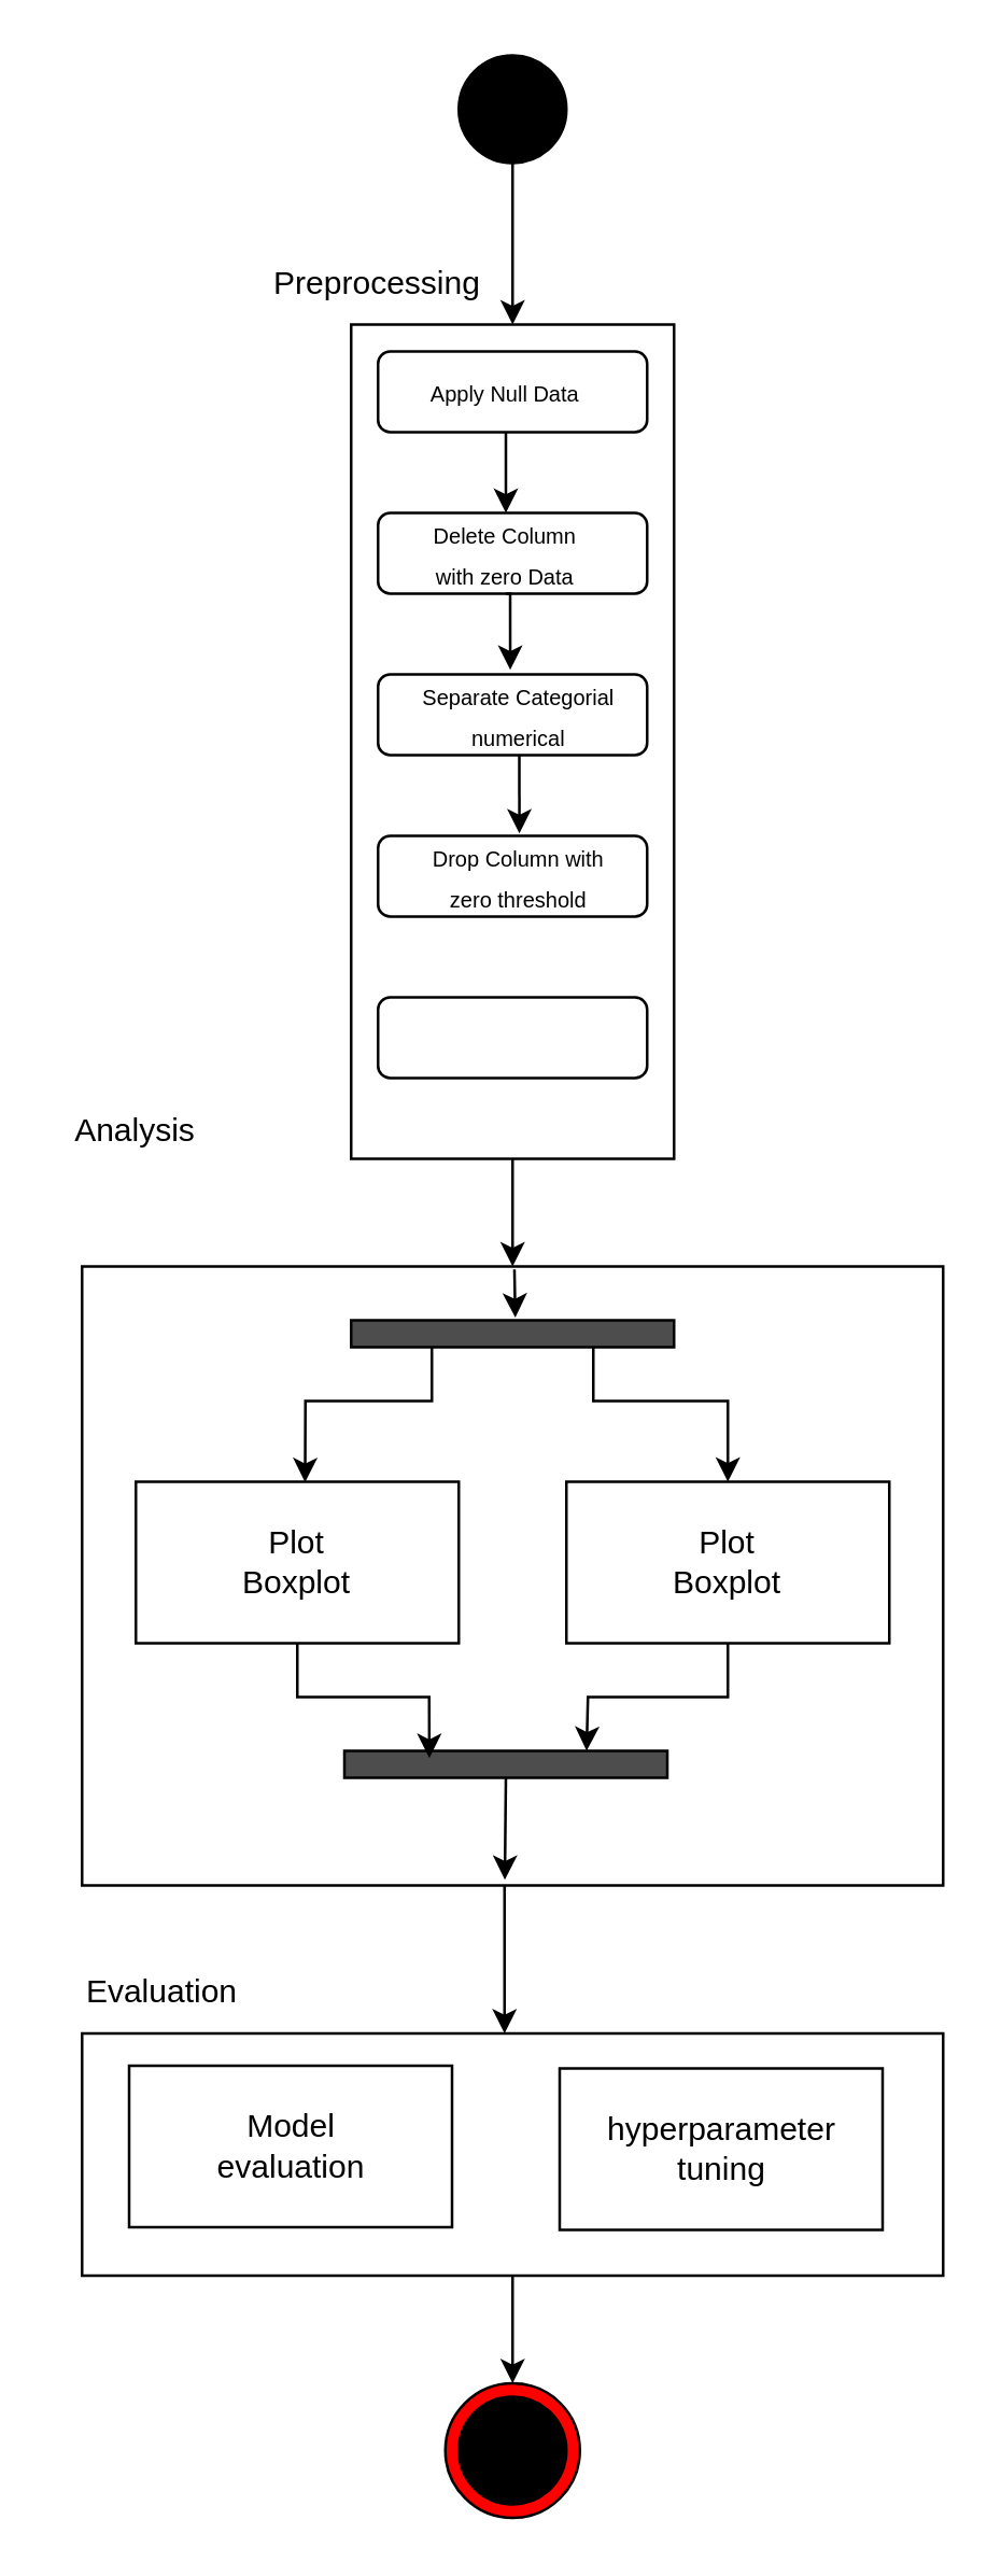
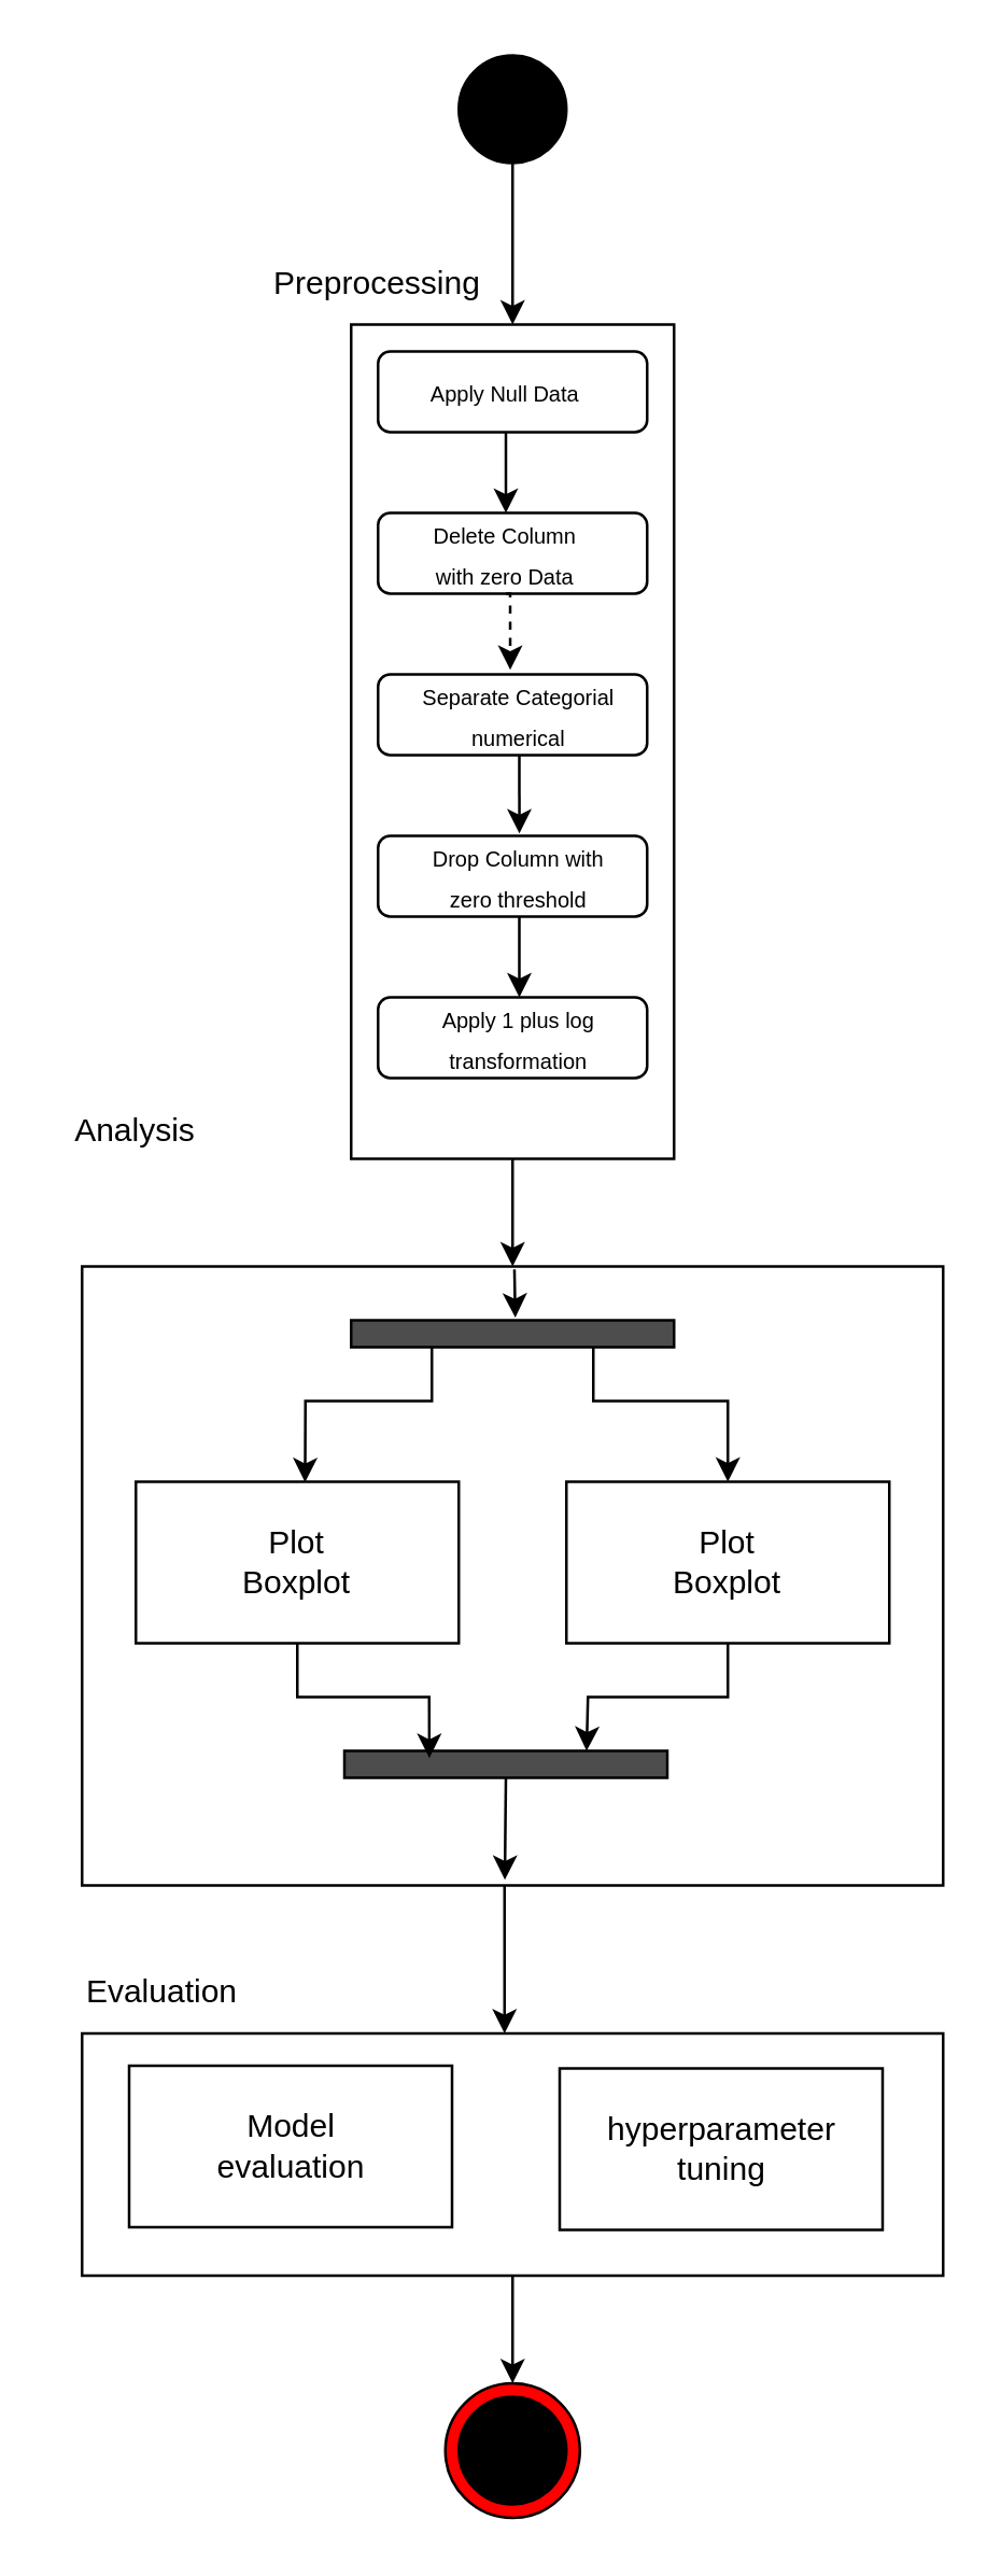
- <mxCell id="21" style="edgeStyle=orthogonalEdgeStyle;rounded=0;orthogonalLoop=1;jettySize=auto;html=1;exitX=0.5;exitY=1;exitDx=0;exitDy=0;entryX=0.455;entryY=-0.057;entryDx=0;entryDy=0;entryPerimeter=0;" edge="1" parent="1" source="11" target="16"><mxGeometry relative="1" as="geometry" /></mxCell>
+ <mxCell id="21" style="edgeStyle=orthogonalEdgeStyle;rounded=0;orthogonalLoop=1;jettySize=auto;html=1;exitX=0.5;exitY=1;exitDx=0;exitDy=0;entryX=0.455;entryY=-0.057;entryDx=0;entryDy=0;entryPerimeter=0;dashed=1;" edge="1" parent="1" source="11" target="16"><mxGeometry relative="1" as="geometry" /></mxCell>
+ <mxCell id="13" value="" style="edgeStyle=orthogonalEdgeStyle;rounded=0;orthogonalLoop=1;jettySize=auto;html=1;" edge="1" parent="1" source="14" target="18"><mxGeometry relative="1" as="geometry" /></mxCell>
+ <mxCell id="18" value="&lt;font style=&quot;font-size: 8px;&quot;&gt;Apply 1 plus log transformation&lt;/font&gt;" style="text;html=1;align=center;verticalAlign=middle;whiteSpace=wrap;rounded=0;" vertex="1" parent="1"><mxGeometry x="155" y="370" width="75" height="30" as="geometry" /></mxCell>
